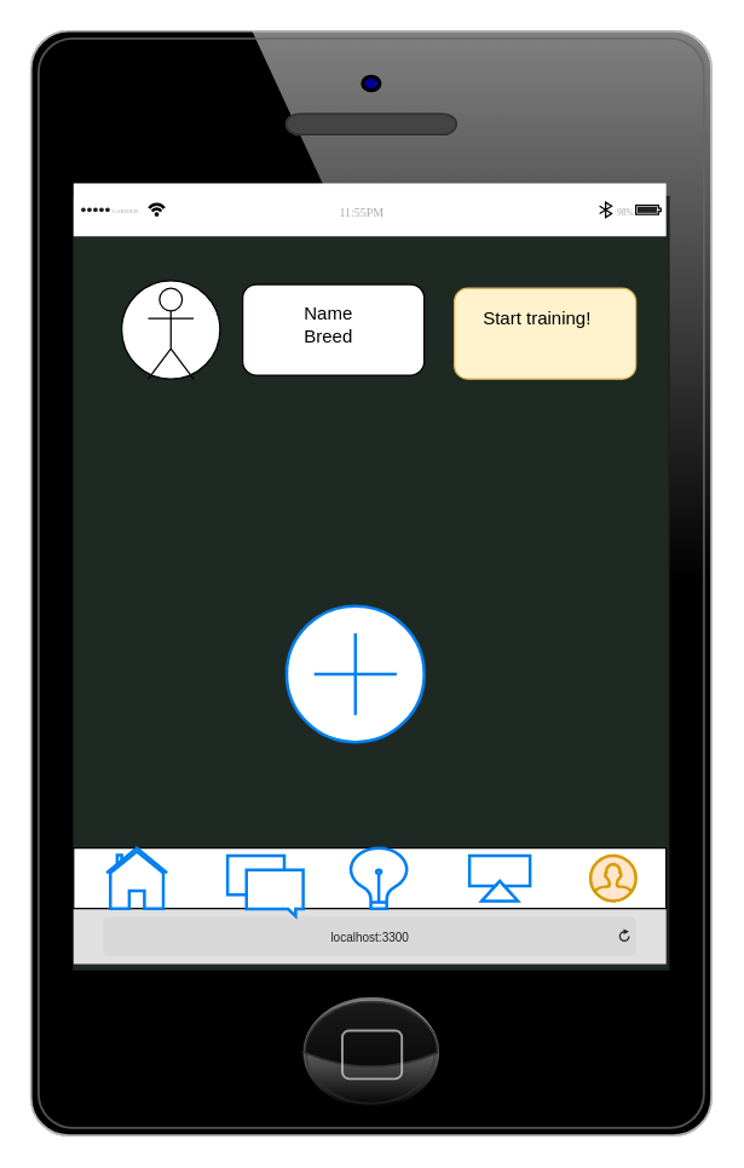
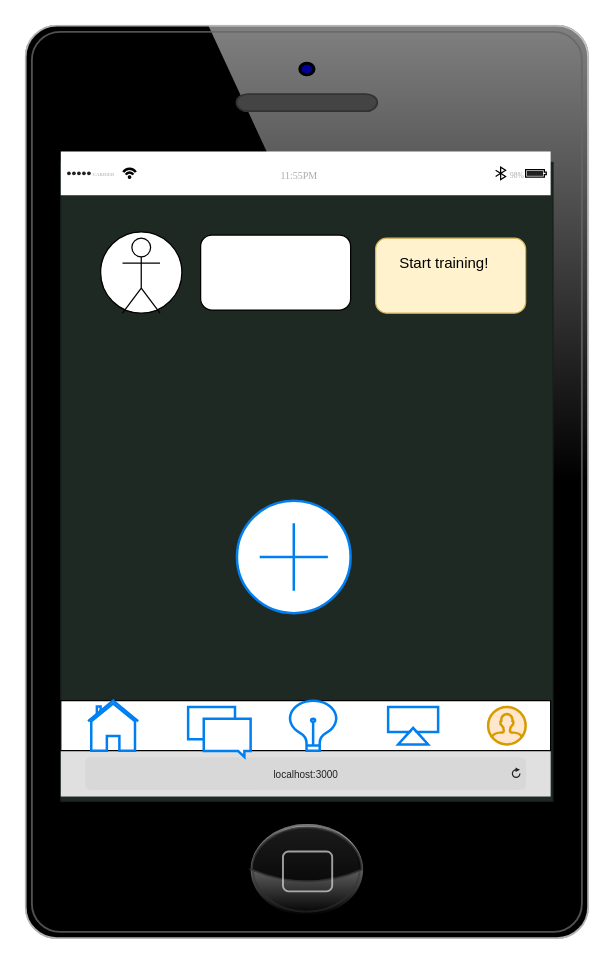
- <mxCell id="18" value="Name&lt;br&gt;Breed" style="text;html=1;strokeColor=none;fillColor=none;align=center;verticalAlign=middle;whiteSpace=wrap;rounded=0;" vertex="1" parent="2"><mxGeometry x="144.07" y="167.5" width="105.93" height="52.5" as="geometry" /></mxCell>
- <mxCell id="8" value="localhost:3300" style="html=1;strokeWidth=1;shadow=0;dashed=0;shape=mxgraph.ios7ui.url;fillColor=#e0e0e0;strokeColor=#c0c0c0;buttonText=;strokeColor2=#222222;fontColor=#222222;fontSize=8;spacingTop=2;align=center;" vertex="1" parent="2"><mxGeometry x="28.13" y="580" width="391.87" height="36.72" as="geometry" /></mxCell>
+ <mxCell id="8" value="localhost:3000" style="html=1;strokeWidth=1;shadow=0;dashed=0;shape=mxgraph.ios7ui.url;fillColor=#e0e0e0;strokeColor=#c0c0c0;buttonText=;strokeColor2=#222222;fontColor=#222222;fontSize=8;spacingTop=2;align=center;" vertex="1" parent="2"><mxGeometry x="28.13" y="580" width="391.87" height="36.72" as="geometry" /></mxCell>
